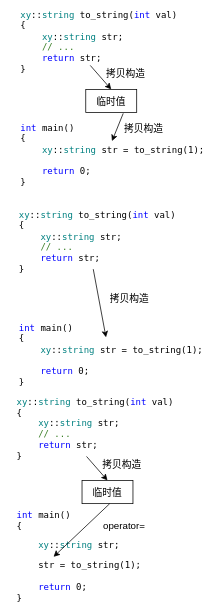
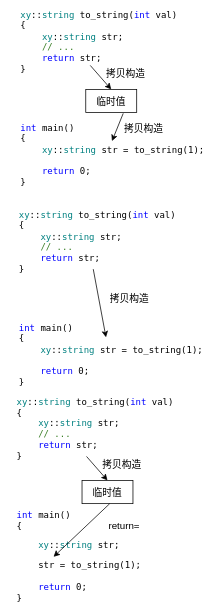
- <mxCell id="16" value="operator=" style="text;html=1;align=center;verticalAlign=middle;resizable=0;points=[];autosize=1;strokeColor=none;fillColor=none;fontSize=13;" vertex="1" parent="1"><mxGeometry x="128" y="623" width="74" height="28" as="geometry" /></mxCell>
+ <mxCell id="16" value="return=" style="text;html=1;align=center;verticalAlign=middle;resizable=0;points=[];autosize=1;strokeColor=none;fillColor=none;fontSize=13;" vertex="1" parent="1"><mxGeometry x="128" y="623" width="74" height="28" as="geometry" /></mxCell>
